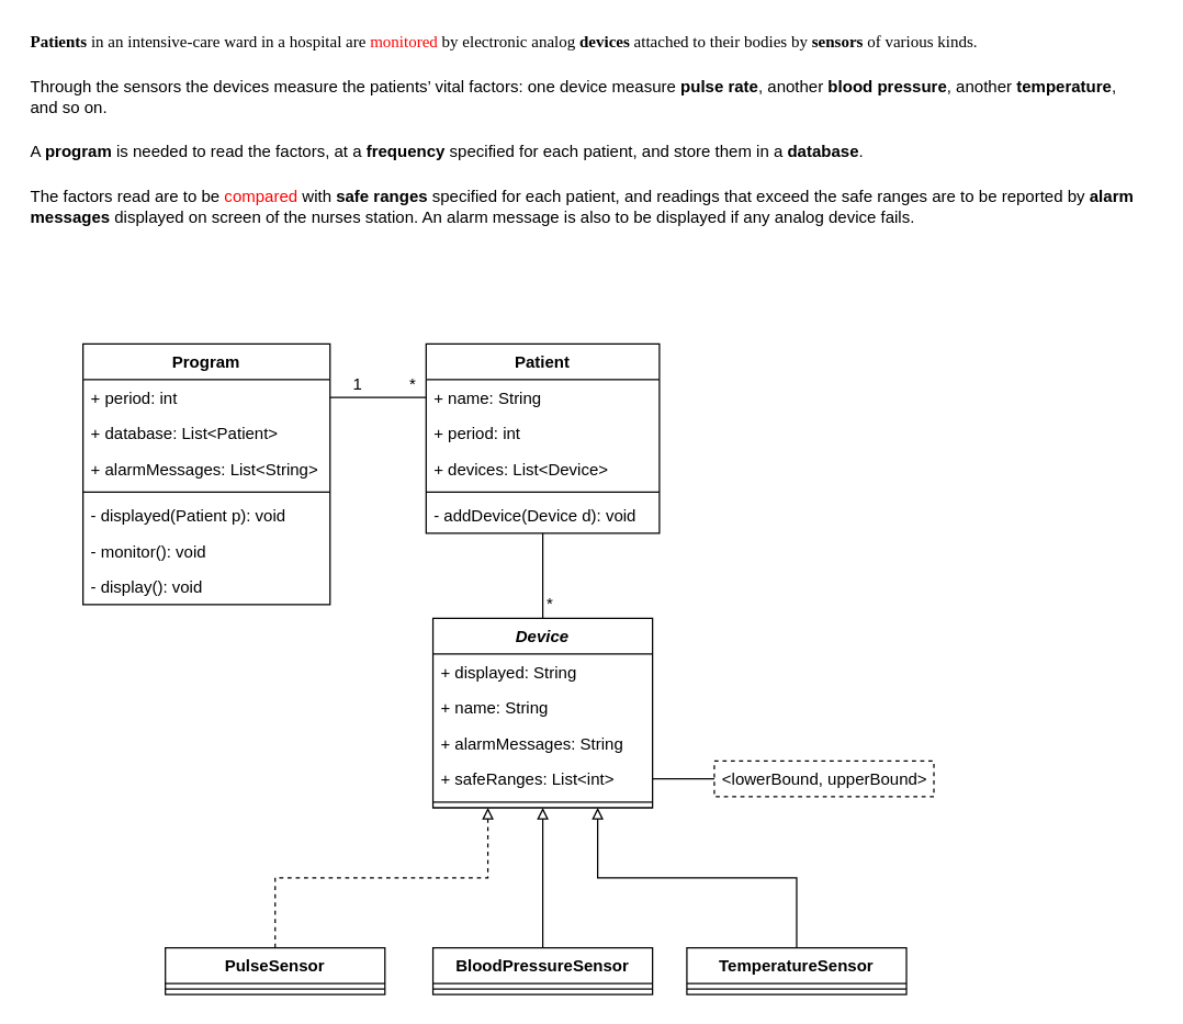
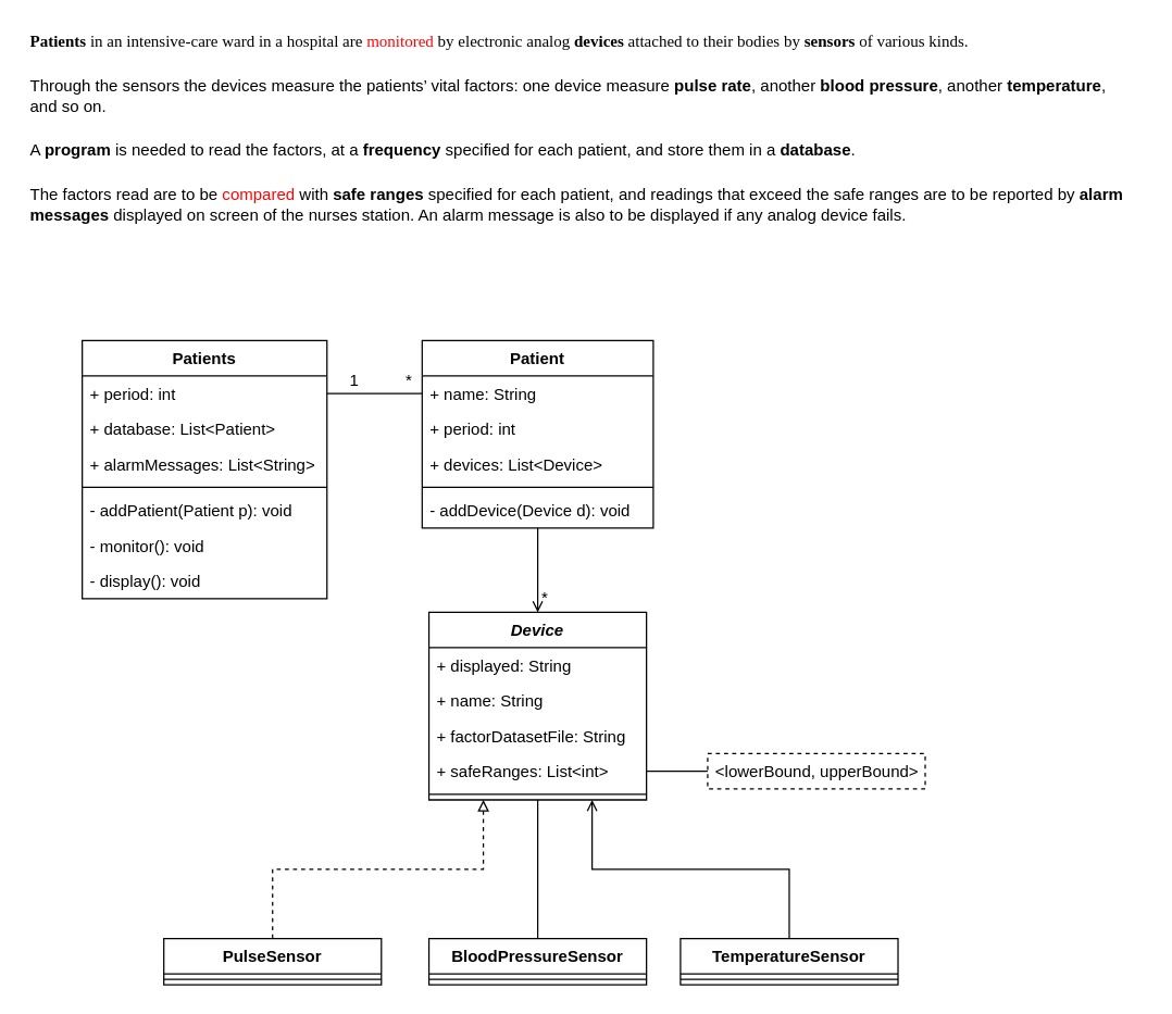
- <mxCell id="28" value="Program" style="swimlane;fontStyle=1;align=center;verticalAlign=top;childLayout=stackLayout;horizontal=1;startSize=26;horizontalStack=0;resizeParent=1;resizeParentMax=0;resizeLast=0;collapsible=1;marginBottom=0;fontSize=12;fontColor=#000000;" vertex="1" parent="1"><mxGeometry x="60" y="250" width="180" height="190" as="geometry" /></mxCell>
+ <mxCell id="28" value="Patients" style="swimlane;fontStyle=1;align=center;verticalAlign=top;childLayout=stackLayout;horizontal=1;startSize=26;horizontalStack=0;resizeParent=1;resizeParentMax=0;resizeLast=0;collapsible=1;marginBottom=0;fontSize=12;fontColor=#000000;" vertex="1" parent="1"><mxGeometry x="60" y="250" width="180" height="190" as="geometry" /></mxCell>
- <mxCell id="33" value="- displayed(Patient p): void" style="text;strokeColor=none;fillColor=none;align=left;verticalAlign=top;spacingLeft=4;spacingRight=4;overflow=hidden;rotatable=0;points=[[0,0.5],[1,0.5]];portConstraint=eastwest;fontSize=12;fontColor=#000000;" vertex="1" parent="28"><mxGeometry y="112" width="180" height="26" as="geometry" /></mxCell>
+ <mxCell id="33" value="- addPatient(Patient p): void" style="text;strokeColor=none;fillColor=none;align=left;verticalAlign=top;spacingLeft=4;spacingRight=4;overflow=hidden;rotatable=0;points=[[0,0.5],[1,0.5]];portConstraint=eastwest;fontSize=12;fontColor=#000000;" vertex="1" parent="28"><mxGeometry y="112" width="180" height="26" as="geometry" /></mxCell>
- <mxCell id="3" style="edgeStyle=orthogonalEdgeStyle;rounded=0;orthogonalLoop=1;jettySize=auto;html=1;exitX=0.5;exitY=1;exitDx=0;exitDy=0;entryX=0.5;entryY=0;entryDx=0;entryDy=0;fontSize=12;fontColor=#000000;endArrow=none;endFill=0;" edge="1" parent="1" source="4" target="13"><mxGeometry relative="1" as="geometry" /></mxCell>
+ <mxCell id="3" style="edgeStyle=orthogonalEdgeStyle;rounded=0;orthogonalLoop=1;jettySize=auto;html=1;exitX=0.5;exitY=1;exitDx=0;exitDy=0;entryX=0.5;entryY=0;entryDx=0;entryDy=0;fontSize=12;fontColor=#000000;endArrow=open;endFill=0;" edge="1" parent="1" source="4" target="13"><mxGeometry relative="1" as="geometry" /></mxCell>
- <mxCell id="16" value="+ alarmMessages: String" style="text;strokeColor=none;fillColor=none;align=left;verticalAlign=top;spacingLeft=4;spacingRight=4;overflow=hidden;rotatable=0;points=[[0,0.5],[1,0.5]];portConstraint=eastwest;fontSize=12;fontColor=#000000;" vertex="1" parent="13"><mxGeometry y="78" width="160" height="26" as="geometry" /></mxCell>
+ <mxCell id="16" value="+ factorDatasetFile: String" style="text;strokeColor=none;fillColor=none;align=left;verticalAlign=top;spacingLeft=4;spacingRight=4;overflow=hidden;rotatable=0;points=[[0,0.5],[1,0.5]];portConstraint=eastwest;fontSize=12;fontColor=#000000;" vertex="1" parent="13"><mxGeometry y="78" width="160" height="26" as="geometry" /></mxCell>
- <mxCell id="11" style="edgeStyle=orthogonalEdgeStyle;rounded=0;orthogonalLoop=1;jettySize=auto;html=1;exitX=0.5;exitY=0;exitDx=0;exitDy=0;entryX=0.5;entryY=1;entryDx=0;entryDy=0;fontSize=12;fontColor=#000000;endArrow=block;endFill=0;" edge="1" parent="1" source="21" target="13"><mxGeometry relative="1" as="geometry" /></mxCell>
+ <mxCell id="11" style="edgeStyle=orthogonalEdgeStyle;rounded=0;orthogonalLoop=1;jettySize=auto;html=1;exitX=0.5;exitY=0;exitDx=0;exitDy=0;entryX=0.5;entryY=1;entryDx=0;entryDy=0;fontSize=12;fontColor=#000000;endArrow=none;endFill=0;" edge="1" parent="1" source="21" target="13"><mxGeometry relative="1" as="geometry" /></mxCell>
- <mxCell id="12" style="edgeStyle=orthogonalEdgeStyle;rounded=0;orthogonalLoop=1;jettySize=auto;html=1;exitX=0.5;exitY=0;exitDx=0;exitDy=0;entryX=0.75;entryY=1;entryDx=0;entryDy=0;fontSize=12;fontColor=#000000;endArrow=block;endFill=0;" edge="1" parent="1" source="23" target="13"><mxGeometry relative="1" as="geometry" /></mxCell>
+ <mxCell id="12" style="edgeStyle=orthogonalEdgeStyle;rounded=0;orthogonalLoop=1;jettySize=auto;html=1;exitX=0.5;exitY=0;exitDx=0;exitDy=0;entryX=0.75;entryY=1;entryDx=0;entryDy=0;fontSize=12;fontColor=#000000;endArrow=open;endFill=0;" edge="1" parent="1" source="23" target="13"><mxGeometry relative="1" as="geometry" /></mxCell>
